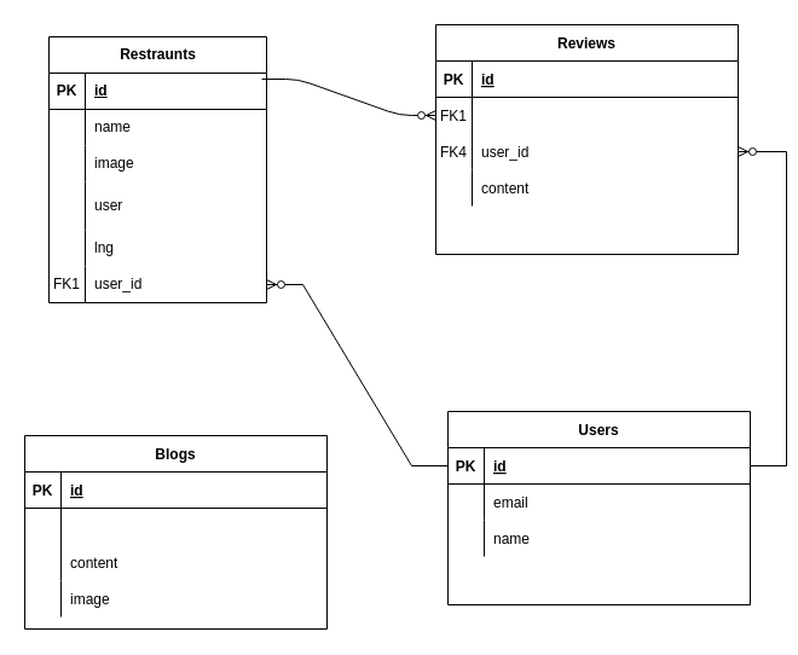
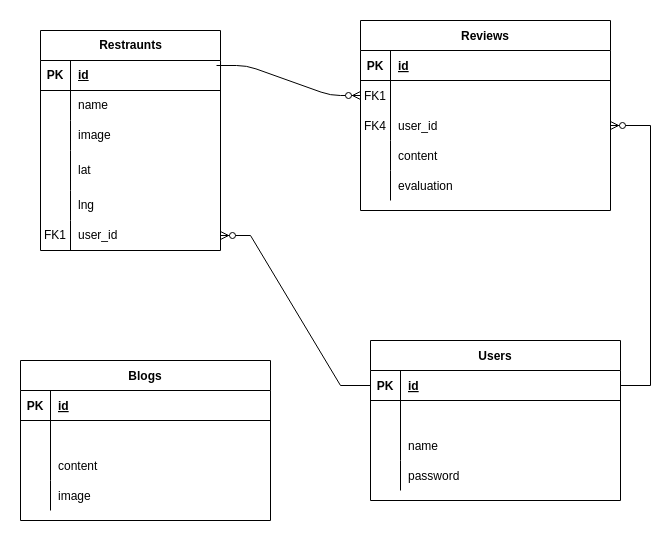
- <mxCell id="55" value="user" style="shape=partialRectangle;connectable=0;fillColor=none;top=0;left=0;bottom=0;right=0;align=left;spacingLeft=6;overflow=hidden;whiteSpace=wrap;html=1;" vertex="1" parent="53"><mxGeometry x="30" width="150" height="40" as="geometry"><mxRectangle width="150" height="40" as="alternateBounds" /></mxGeometry></mxCell>
+ <mxCell id="55" value="lat" style="shape=partialRectangle;connectable=0;fillColor=none;top=0;left=0;bottom=0;right=0;align=left;spacingLeft=6;overflow=hidden;whiteSpace=wrap;html=1;" vertex="1" parent="53"><mxGeometry x="30" width="150" height="40" as="geometry"><mxRectangle width="150" height="40" as="alternateBounds" /></mxGeometry></mxCell>
+ <mxCell id="17" value="evaluation" style="shape=partialRectangle;overflow=hidden;connectable=0;fillColor=none;top=0;left=0;bottom=0;right=0;align=left;spacingLeft=6;" vertex="1" parent="15"><mxGeometry x="30" width="220" height="30" as="geometry"><mxRectangle width="220" height="30" as="alternateBounds" /></mxGeometry></mxCell>
- <mxCell id="24" value="email" style="shape=partialRectangle;overflow=hidden;connectable=0;fillColor=none;top=0;left=0;bottom=0;right=0;align=left;spacingLeft=6;" vertex="1" parent="22"><mxGeometry x="30" width="220" height="30" as="geometry"><mxRectangle width="220" height="30" as="alternateBounds" /></mxGeometry></mxCell>
+ <mxCell id="30" value="password" style="shape=partialRectangle;overflow=hidden;connectable=0;fillColor=none;top=0;left=0;bottom=0;right=0;align=left;spacingLeft=6;" vertex="1" parent="28"><mxGeometry x="30" width="220" height="30" as="geometry"><mxRectangle width="220" height="30" as="alternateBounds" /></mxGeometry></mxCell>
